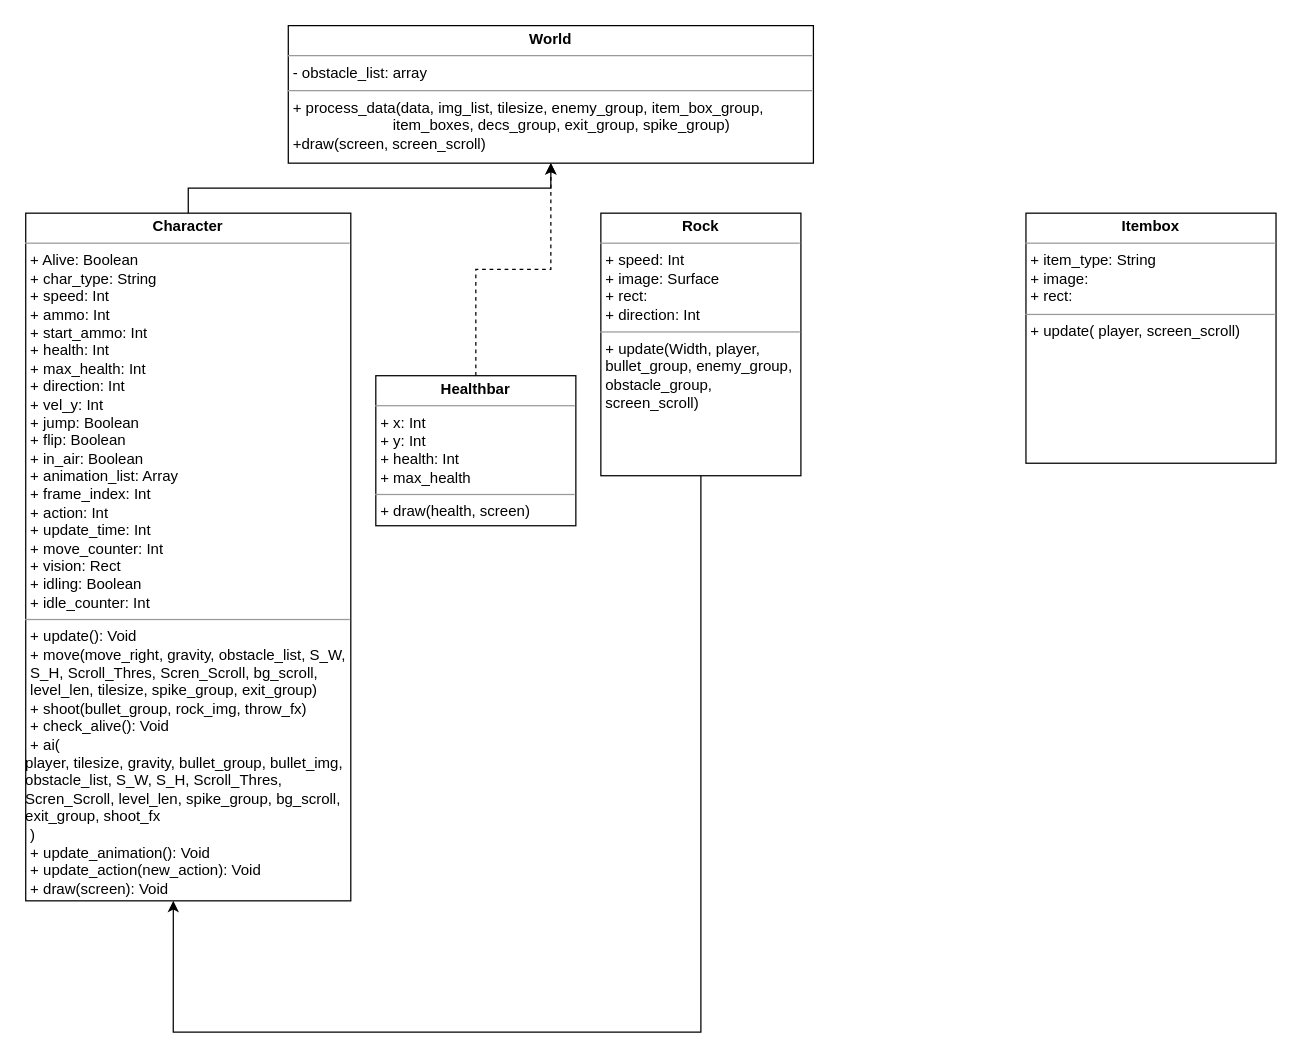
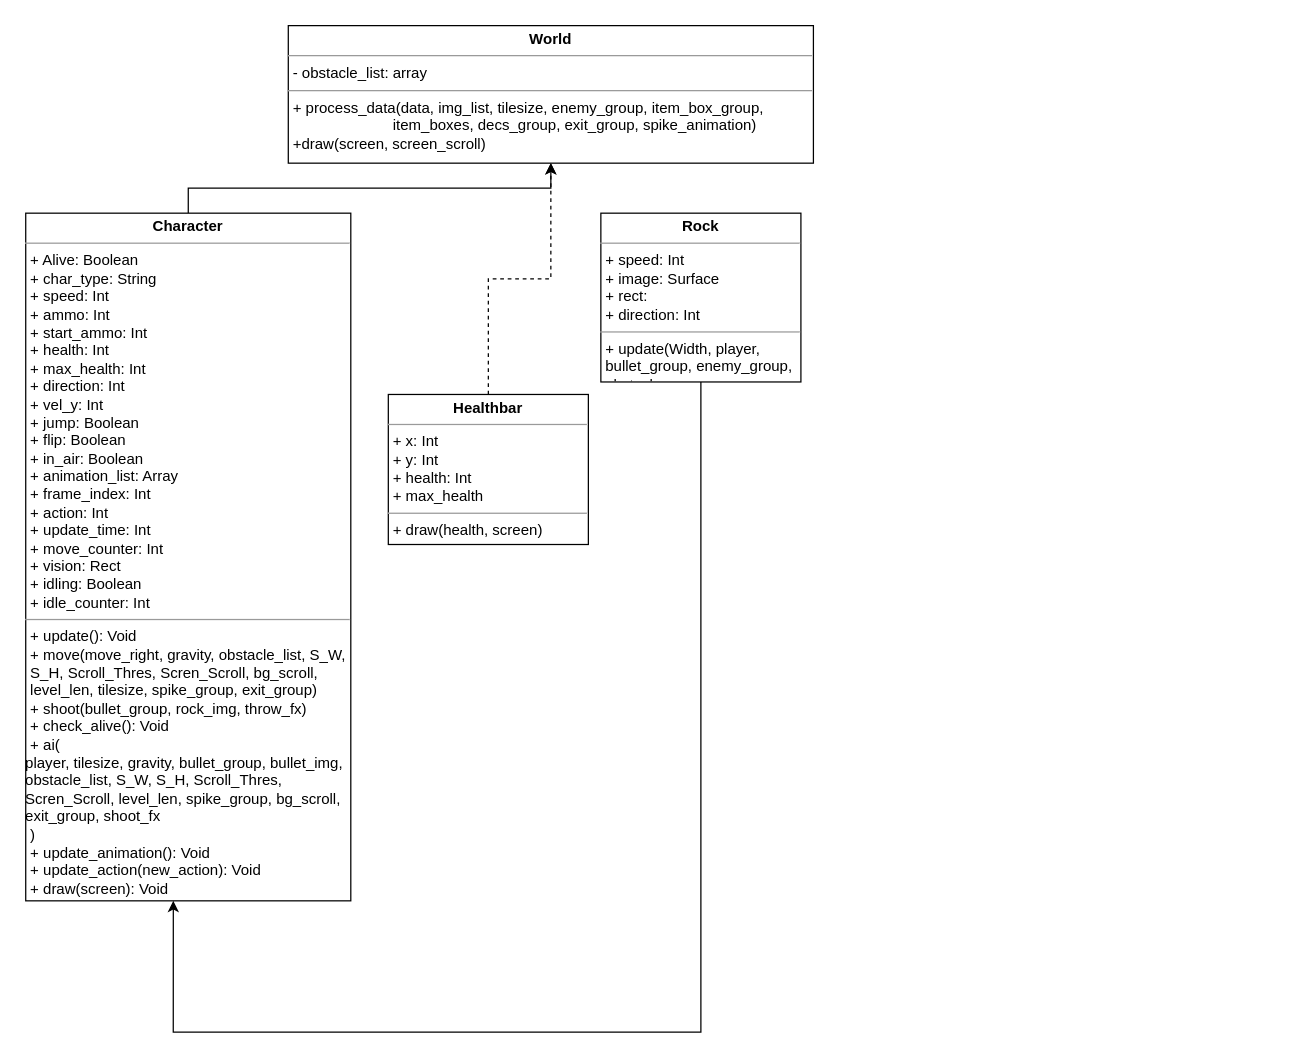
- <mxCell id="2" value="&lt;p style=&quot;margin:0px;margin-top:4px;text-align:center;&quot;&gt;&lt;b&gt;World&lt;/b&gt;&lt;/p&gt;&lt;hr size=&quot;1&quot;&gt;&lt;p style=&quot;margin:0px;margin-left:4px;&quot;&gt;- obstacle_list: array&lt;/p&gt;&lt;hr size=&quot;1&quot;&gt;&lt;p style=&quot;margin:0px;margin-left:4px;&quot;&gt;+ process_data(data, img_list, tilesize, enemy_group, item_box_group, &lt;span style=&quot;white-space: pre;&quot;&gt;&#09;&lt;/span&gt;&lt;span style=&quot;white-space: pre;&quot;&gt;&#09;&lt;/span&gt;&lt;span style=&quot;white-space: pre;&quot;&gt;&#09;&lt;/span&gt;item_boxes, decs_group, exit_group, spike_group)&lt;/p&gt;&lt;p style=&quot;margin:0px;margin-left:4px;&quot;&gt;+draw(screen, screen_scroll)&lt;/p&gt;" style="verticalAlign=top;align=left;overflow=fill;fontSize=12;fontFamily=Helvetica;html=1;whiteSpace=wrap;" vertex="1" parent="1"><mxGeometry x="230" y="20" width="420" height="110" as="geometry" /></mxCell>
+ <mxCell id="2" value="&lt;p style=&quot;margin:0px;margin-top:4px;text-align:center;&quot;&gt;&lt;b&gt;World&lt;/b&gt;&lt;/p&gt;&lt;hr size=&quot;1&quot;&gt;&lt;p style=&quot;margin:0px;margin-left:4px;&quot;&gt;- obstacle_list: array&lt;/p&gt;&lt;hr size=&quot;1&quot;&gt;&lt;p style=&quot;margin:0px;margin-left:4px;&quot;&gt;+ process_data(data, img_list, tilesize, enemy_group, item_box_group, &lt;span style=&quot;white-space: pre;&quot;&gt;&#09;&lt;/span&gt;&lt;span style=&quot;white-space: pre;&quot;&gt;&#09;&lt;/span&gt;&lt;span style=&quot;white-space: pre;&quot;&gt;&#09;&lt;/span&gt;item_boxes, decs_group, exit_group, spike_animation)&lt;/p&gt;&lt;p style=&quot;margin:0px;margin-left:4px;&quot;&gt;+draw(screen, screen_scroll)&lt;/p&gt;" style="verticalAlign=top;align=left;overflow=fill;fontSize=12;fontFamily=Helvetica;html=1;whiteSpace=wrap;" vertex="1" parent="1"><mxGeometry x="230" y="20" width="420" height="110" as="geometry" /></mxCell>
- <mxCell id="9" value="&lt;p style=&quot;margin:0px;margin-top:4px;text-align:center;&quot;&gt;&lt;b&gt;Itembox&lt;/b&gt;&lt;/p&gt;&lt;hr size=&quot;1&quot;&gt;&lt;p style=&quot;margin:0px;margin-left:4px;&quot;&gt;+ item_type: String&lt;/p&gt;&lt;p style=&quot;margin:0px;margin-left:4px;&quot;&gt;+ image:&amp;nbsp;&lt;/p&gt;&lt;p style=&quot;margin:0px;margin-left:4px;&quot;&gt;+ rect:&lt;/p&gt;&lt;hr size=&quot;1&quot;&gt;&lt;p style=&quot;margin:0px;margin-left:4px;&quot;&gt;+ update( player, screen_scroll)&lt;/p&gt;" style="verticalAlign=top;align=left;overflow=fill;fontSize=12;fontFamily=Helvetica;html=1;whiteSpace=wrap;" vertex="1" parent="1"><mxGeometry x="820" y="170" width="200" height="200" as="geometry" /></mxCell>
- <mxCell id="8" value="&lt;p style=&quot;margin:0px;margin-top:4px;text-align:center;&quot;&gt;&lt;b&gt;Rock&lt;/b&gt;&lt;/p&gt;&lt;hr size=&quot;1&quot;&gt;&lt;p style=&quot;margin:0px;margin-left:4px;&quot;&gt;+ speed: Int&lt;/p&gt;&lt;p style=&quot;margin:0px;margin-left:4px;&quot;&gt;+ image: Surface&lt;/p&gt;&lt;p style=&quot;margin:0px;margin-left:4px;&quot;&gt;+ rect:&lt;/p&gt;&lt;p style=&quot;margin:0px;margin-left:4px;&quot;&gt;+ direction: Int&lt;/p&gt;&lt;hr size=&quot;1&quot;&gt;&lt;p style=&quot;margin:0px;margin-left:4px;&quot;&gt;+ update(Width, player, bullet_group, enemy_group, obstacle_group, screen_scroll)&lt;/p&gt;" style="verticalAlign=top;align=left;overflow=fill;fontSize=12;fontFamily=Helvetica;html=1;whiteSpace=wrap;" vertex="1" parent="1"><mxGeometry x="480" y="170" width="160" height="210" as="geometry" /></mxCell>
+ <mxCell id="8" value="&lt;p style=&quot;margin:0px;margin-top:4px;text-align:center;&quot;&gt;&lt;b&gt;Rock&lt;/b&gt;&lt;/p&gt;&lt;hr size=&quot;1&quot;&gt;&lt;p style=&quot;margin:0px;margin-left:4px;&quot;&gt;+ speed: Int&lt;/p&gt;&lt;p style=&quot;margin:0px;margin-left:4px;&quot;&gt;+ image: Surface&lt;/p&gt;&lt;p style=&quot;margin:0px;margin-left:4px;&quot;&gt;+ rect:&lt;/p&gt;&lt;p style=&quot;margin:0px;margin-left:4px;&quot;&gt;+ direction: Int&lt;/p&gt;&lt;hr size=&quot;1&quot;&gt;&lt;p style=&quot;margin:0px;margin-left:4px;&quot;&gt;+ update(Width, player, bullet_group, enemy_group, obstacle_group, screen_scroll)&lt;/p&gt;" style="verticalAlign=top;align=left;overflow=fill;fontSize=12;fontFamily=Helvetica;html=1;whiteSpace=wrap;" vertex="1" parent="1"><mxGeometry x="480" y="170" width="160" height="135" as="geometry" /></mxCell>
- <mxCell id="6" value="&lt;p style=&quot;margin:0px;margin-top:4px;text-align:center;&quot;&gt;&lt;b&gt;Healthbar&lt;/b&gt;&lt;/p&gt;&lt;hr size=&quot;1&quot;&gt;&lt;p style=&quot;margin:0px;margin-left:4px;&quot;&gt;+ x: Int&lt;/p&gt;&lt;p style=&quot;margin:0px;margin-left:4px;&quot;&gt;+ y: Int&lt;/p&gt;&lt;p style=&quot;margin:0px;margin-left:4px;&quot;&gt;+ health: Int&lt;/p&gt;&lt;p style=&quot;margin:0px;margin-left:4px;&quot;&gt;+ max_health&lt;/p&gt;&lt;hr size=&quot;1&quot;&gt;&lt;p style=&quot;margin:0px;margin-left:4px;&quot;&gt;+ draw(health, screen)&lt;/p&gt;" style="verticalAlign=top;align=left;overflow=fill;fontSize=12;fontFamily=Helvetica;html=1;whiteSpace=wrap;" vertex="1" parent="1"><mxGeometry x="300" y="300" width="160" height="120" as="geometry" /></mxCell>
+ <mxCell id="6" value="&lt;p style=&quot;margin:0px;margin-top:4px;text-align:center;&quot;&gt;&lt;b&gt;Healthbar&lt;/b&gt;&lt;/p&gt;&lt;hr size=&quot;1&quot;&gt;&lt;p style=&quot;margin:0px;margin-left:4px;&quot;&gt;+ x: Int&lt;/p&gt;&lt;p style=&quot;margin:0px;margin-left:4px;&quot;&gt;+ y: Int&lt;/p&gt;&lt;p style=&quot;margin:0px;margin-left:4px;&quot;&gt;+ health: Int&lt;/p&gt;&lt;p style=&quot;margin:0px;margin-left:4px;&quot;&gt;+ max_health&lt;/p&gt;&lt;hr size=&quot;1&quot;&gt;&lt;p style=&quot;margin:0px;margin-left:4px;&quot;&gt;+ draw(health, screen)&lt;/p&gt;" style="verticalAlign=top;align=left;overflow=fill;fontSize=12;fontFamily=Helvetica;html=1;whiteSpace=wrap;" vertex="1" parent="1"><mxGeometry x="310" y="315" width="160" height="120" as="geometry" /></mxCell>
